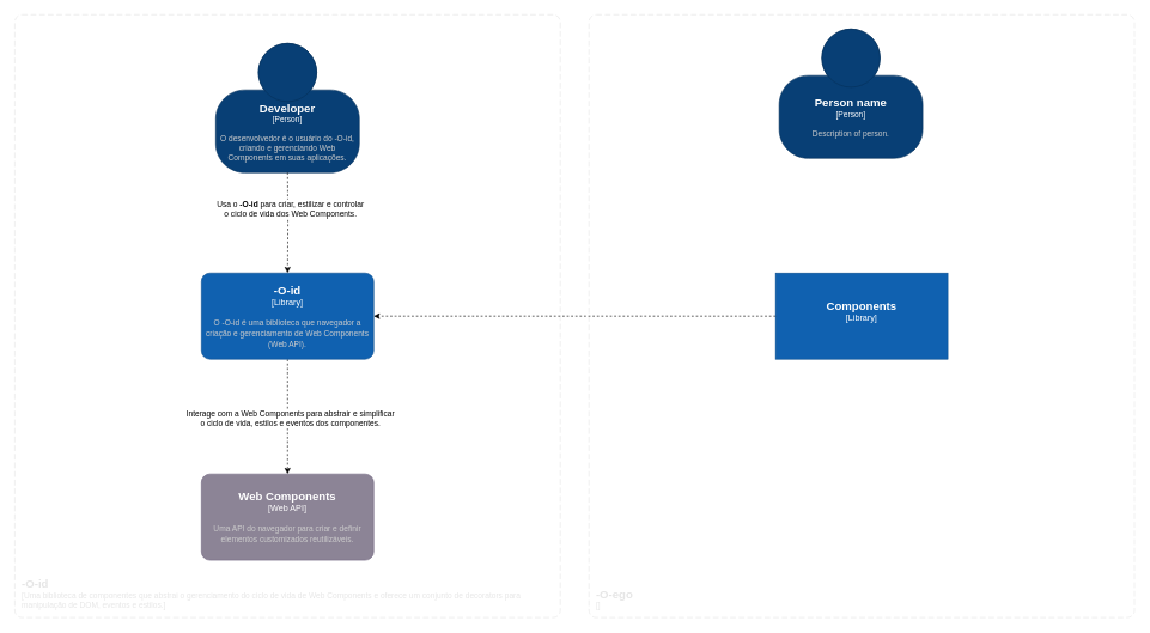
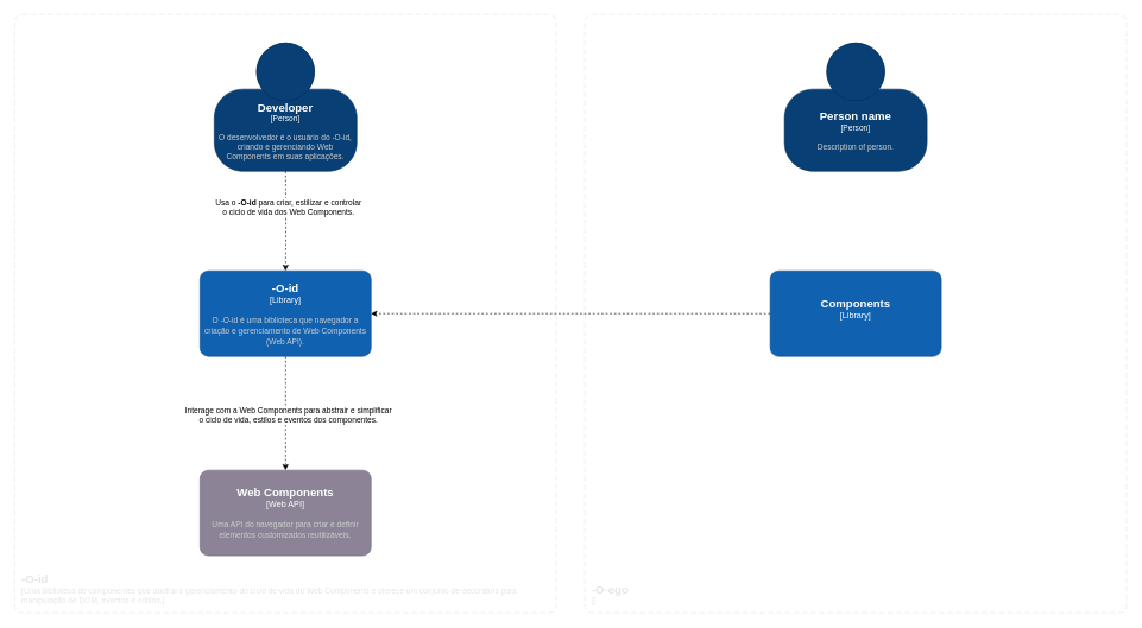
- <mxCell id="13" value="&lt;font style=&quot;font-size: 16px&quot;&gt;&lt;b&gt;Person name&lt;/b&gt;&lt;/font&gt;&lt;div&gt;[Person]&lt;/div&gt;&lt;br&gt;&lt;div&gt;&lt;font style=&quot;font-size: 11px&quot;&gt;&lt;font color=&quot;#cccccc&quot;&gt;Description of person.&lt;/font&gt;&lt;/div&gt;" style="html=1;fontSize=11;dashed=0;whiteSpace=wrap;fillColor=#083F75;strokeColor=#06315C;fontColor=#ffffff;shape=mxgraph.c4.person2;align=center;metaEdit=1;points=[[0.5,0,0],[1,0.5,0],[1,0.75,0],[0.75,1,0],[0.5,1,0],[0.25,1,0],[0,0.75,0],[0,0.5,0]];resizable=0;" parent="1" vertex="1"><mxGeometry x="1085" y="40" width="200" height="180" as="geometry" /></mxCell>
+ <mxCell id="13" value="&lt;font style=&quot;font-size: 16px&quot;&gt;&lt;b&gt;Person name&lt;/b&gt;&lt;/font&gt;&lt;div&gt;[Person]&lt;/div&gt;&lt;br&gt;&lt;div&gt;&lt;font style=&quot;font-size: 11px&quot;&gt;&lt;font color=&quot;#cccccc&quot;&gt;Description of person.&lt;/font&gt;&lt;/div&gt;" style="html=1;fontSize=11;dashed=0;whiteSpace=wrap;fillColor=#083F75;strokeColor=#06315C;fontColor=#ffffff;shape=mxgraph.c4.person2;align=center;metaEdit=1;points=[[0.5,0,0],[1,0.5,0],[1,0.75,0],[0.75,1,0],[0.5,1,0],[0.25,1,0],[0,0.75,0],[0,0.5,0]];resizable=0;" parent="1" vertex="1"><mxGeometry x="1100" y="60" width="200" height="180" as="geometry" /></mxCell>
- <mxCell id="11" value="&lt;font style=&quot;font-size: 16px&quot;&gt;&lt;b&gt;Components&lt;/b&gt;&lt;/font&gt;&lt;div&gt;[Library]&lt;/div&gt;&lt;br&gt;&lt;div&gt;&lt;font style=&quot;font-size: 11px&quot;&gt;&lt;font color=&quot;#cccccc&quot;&gt;&lt;/font&gt;&lt;/div&gt;" style="whiteSpace=wrap;html=1;labelBackgroundColor=none;fillColor=#1061B0;fontColor=#ffffff;align=center;arcSize=10;strokeColor=#0D5091;metaEdit=1;resizable=0;points=[[0.25,0,0],[0.5,0,0],[0.75,0,0],[1,0.25,0],[1,0.5,0],[1,0.75,0],[0.75,1,0],[0.5,1,0],[0.25,1,0],[0,0.75,0],[0,0.5,0],[0,0.25,0]];rounded=0;" parent="1" vertex="1"><mxGeometry x="1080" y="380" width="240" height="120" as="geometry" /></mxCell>
+ <mxCell id="11" value="&lt;font style=&quot;font-size: 16px&quot;&gt;&lt;b&gt;Components&lt;/b&gt;&lt;/font&gt;&lt;div&gt;[Library]&lt;/div&gt;&lt;br&gt;&lt;div&gt;&lt;font style=&quot;font-size: 11px&quot;&gt;&lt;font color=&quot;#cccccc&quot;&gt;&lt;/font&gt;&lt;/div&gt;" style="rounded=1;whiteSpace=wrap;html=1;labelBackgroundColor=none;fillColor=#1061B0;fontColor=#ffffff;align=center;arcSize=10;strokeColor=#0D5091;metaEdit=1;resizable=0;points=[[0.25,0,0],[0.5,0,0],[0.75,0,0],[1,0.25,0],[1,0.5,0],[1,0.75,0],[0.75,1,0],[0.5,1,0],[0.25,1,0],[0,0.75,0],[0,0.5,0],[0,0.25,0]];" parent="1" vertex="1"><mxGeometry x="1080" y="380" width="240" height="120" as="geometry" /></mxCell>
